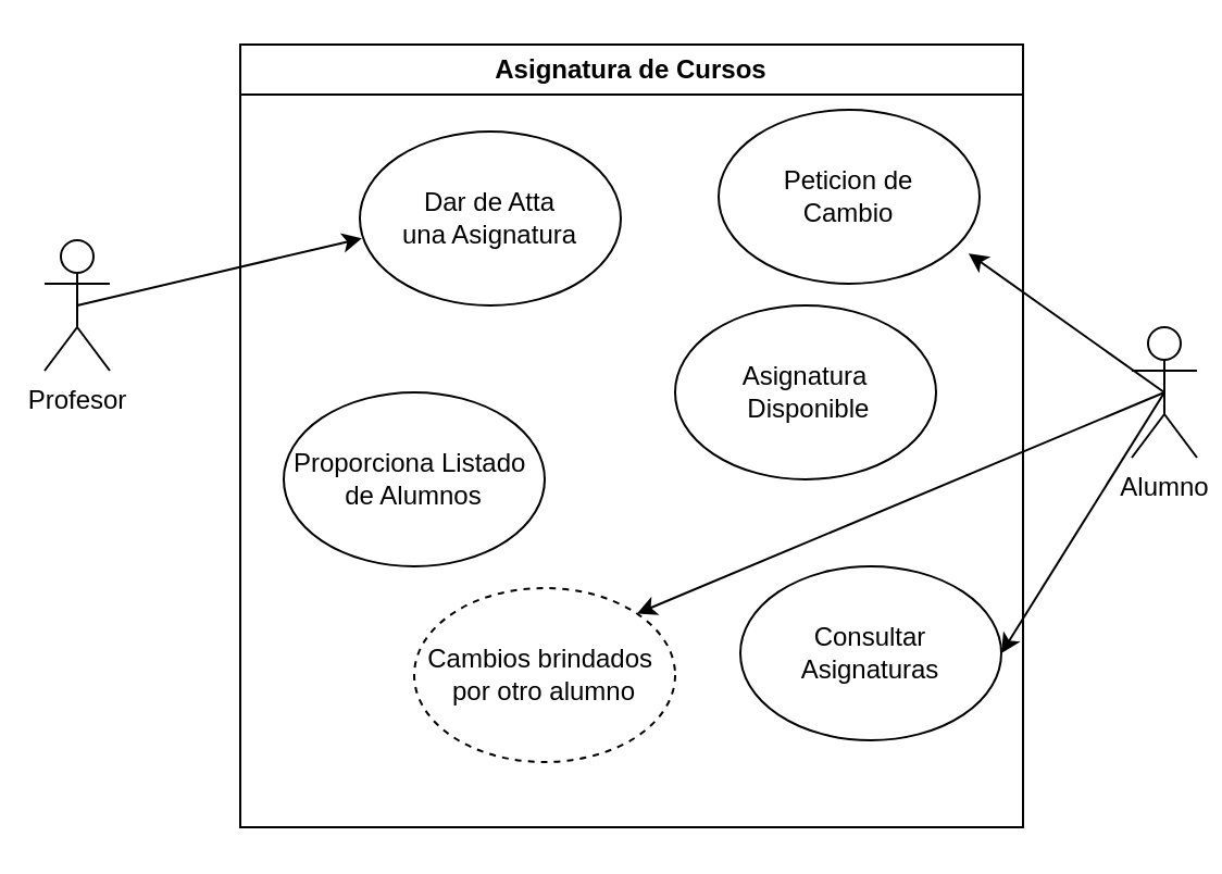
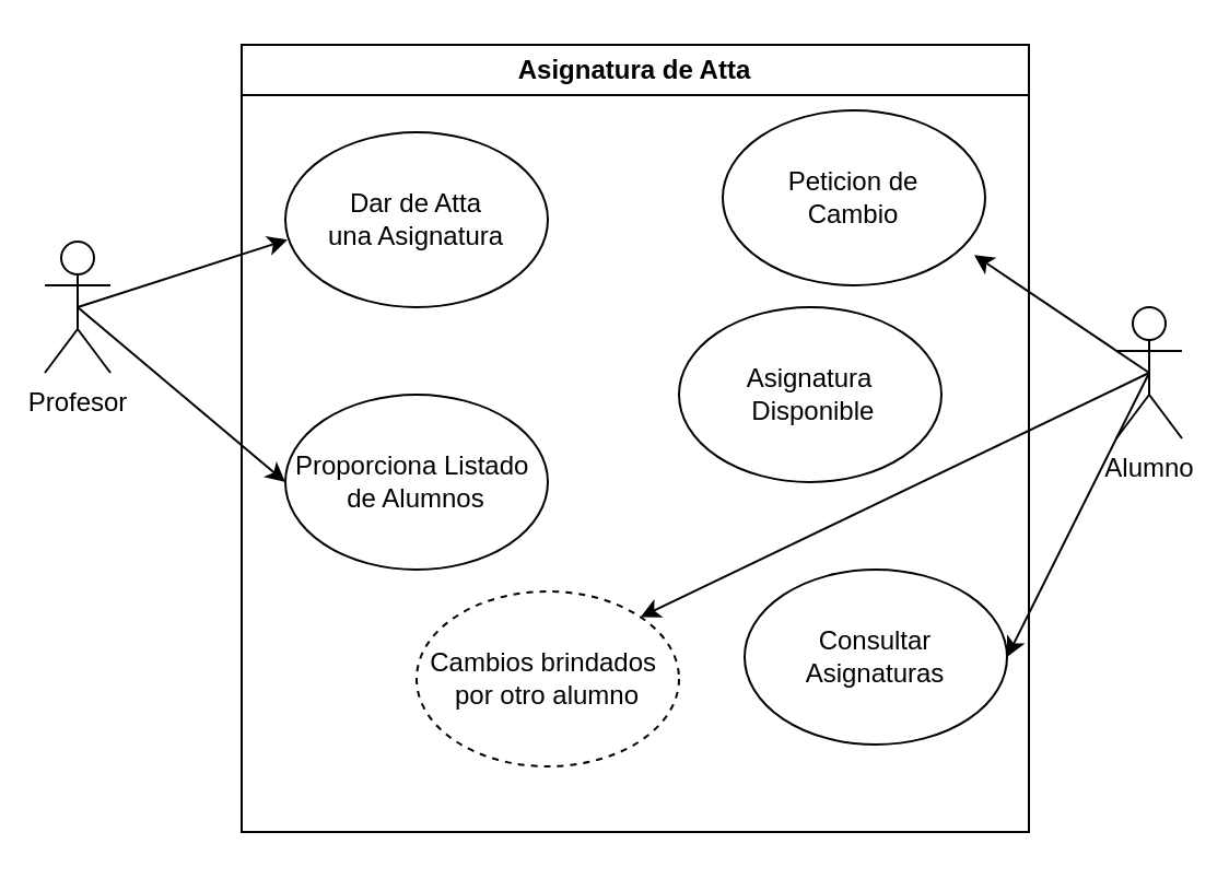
- <mxCell id="2" value="Asignatura de Cursos" style="swimlane;whiteSpace=wrap;html=1;" vertex="1" parent="1"><mxGeometry x="110" y="20" width="360" height="360" as="geometry" /></mxCell>
+ <mxCell id="2" value="Asignatura de Atta" style="swimlane;whiteSpace=wrap;html=1;" vertex="1" parent="1"><mxGeometry x="110" y="20" width="360" height="360" as="geometry" /></mxCell>
- <mxCell id="3" value="Dar de Atta&lt;br&gt;una Asignatura" style="ellipse;whiteSpace=wrap;html=1;" vertex="1" parent="2"><mxGeometry x="55" y="40" width="120" height="80" as="geometry" /></mxCell>
+ <mxCell id="3" value="Dar de Atta&lt;br&gt;una Asignatura" style="ellipse;whiteSpace=wrap;html=1;" vertex="1" parent="2"><mxGeometry x="20" y="40" width="120" height="80" as="geometry" /></mxCell>
+ <mxCell id="14" style="rounded=0;orthogonalLoop=1;jettySize=auto;html=1;exitX=0.5;exitY=0.5;exitDx=0;exitDy=0;exitPerimeter=0;entryX=0;entryY=0.5;entryDx=0;entryDy=0;" edge="1" parent="1" source="15" target="8"><mxGeometry relative="1" as="geometry" /></mxCell>
- <mxCell id="12" value="Alumno" style="shape=umlActor;verticalLabelPosition=bottom;verticalAlign=top;html=1;outlineConnect=0;" vertex="1" parent="1"><mxGeometry x="520" y="150" width="30" height="60" as="geometry" /></mxCell>
+ <mxCell id="12" value="Alumno" style="shape=umlActor;verticalLabelPosition=bottom;verticalAlign=top;html=1;outlineConnect=0;" vertex="1" parent="1"><mxGeometry x="510" y="140" width="30" height="60" as="geometry" /></mxCell>
